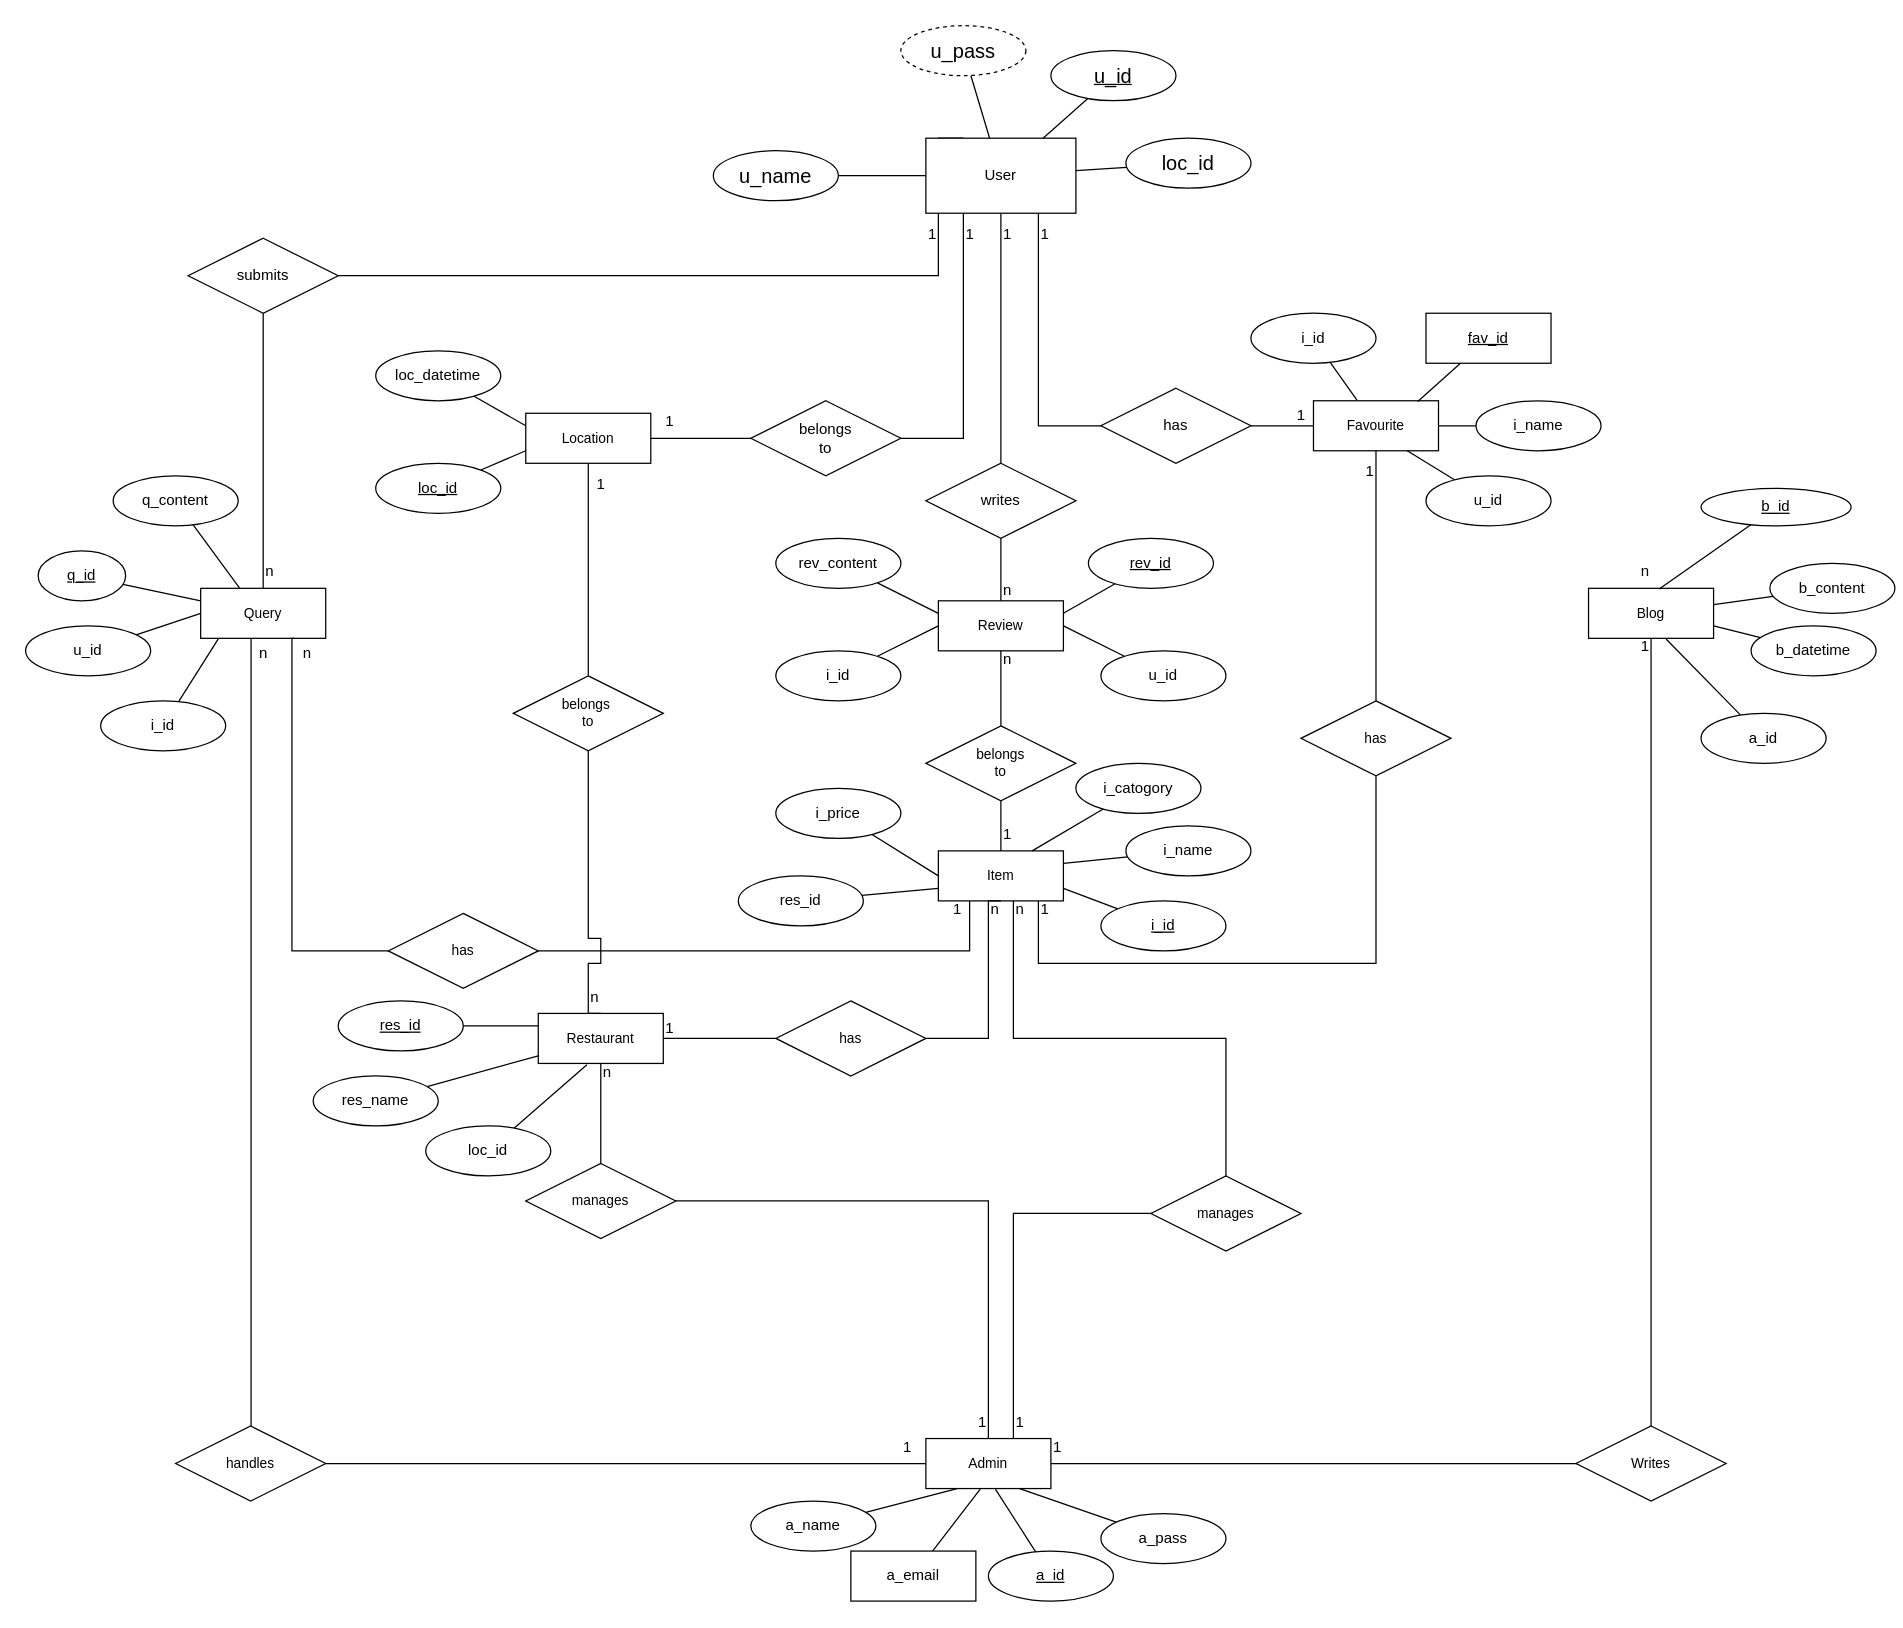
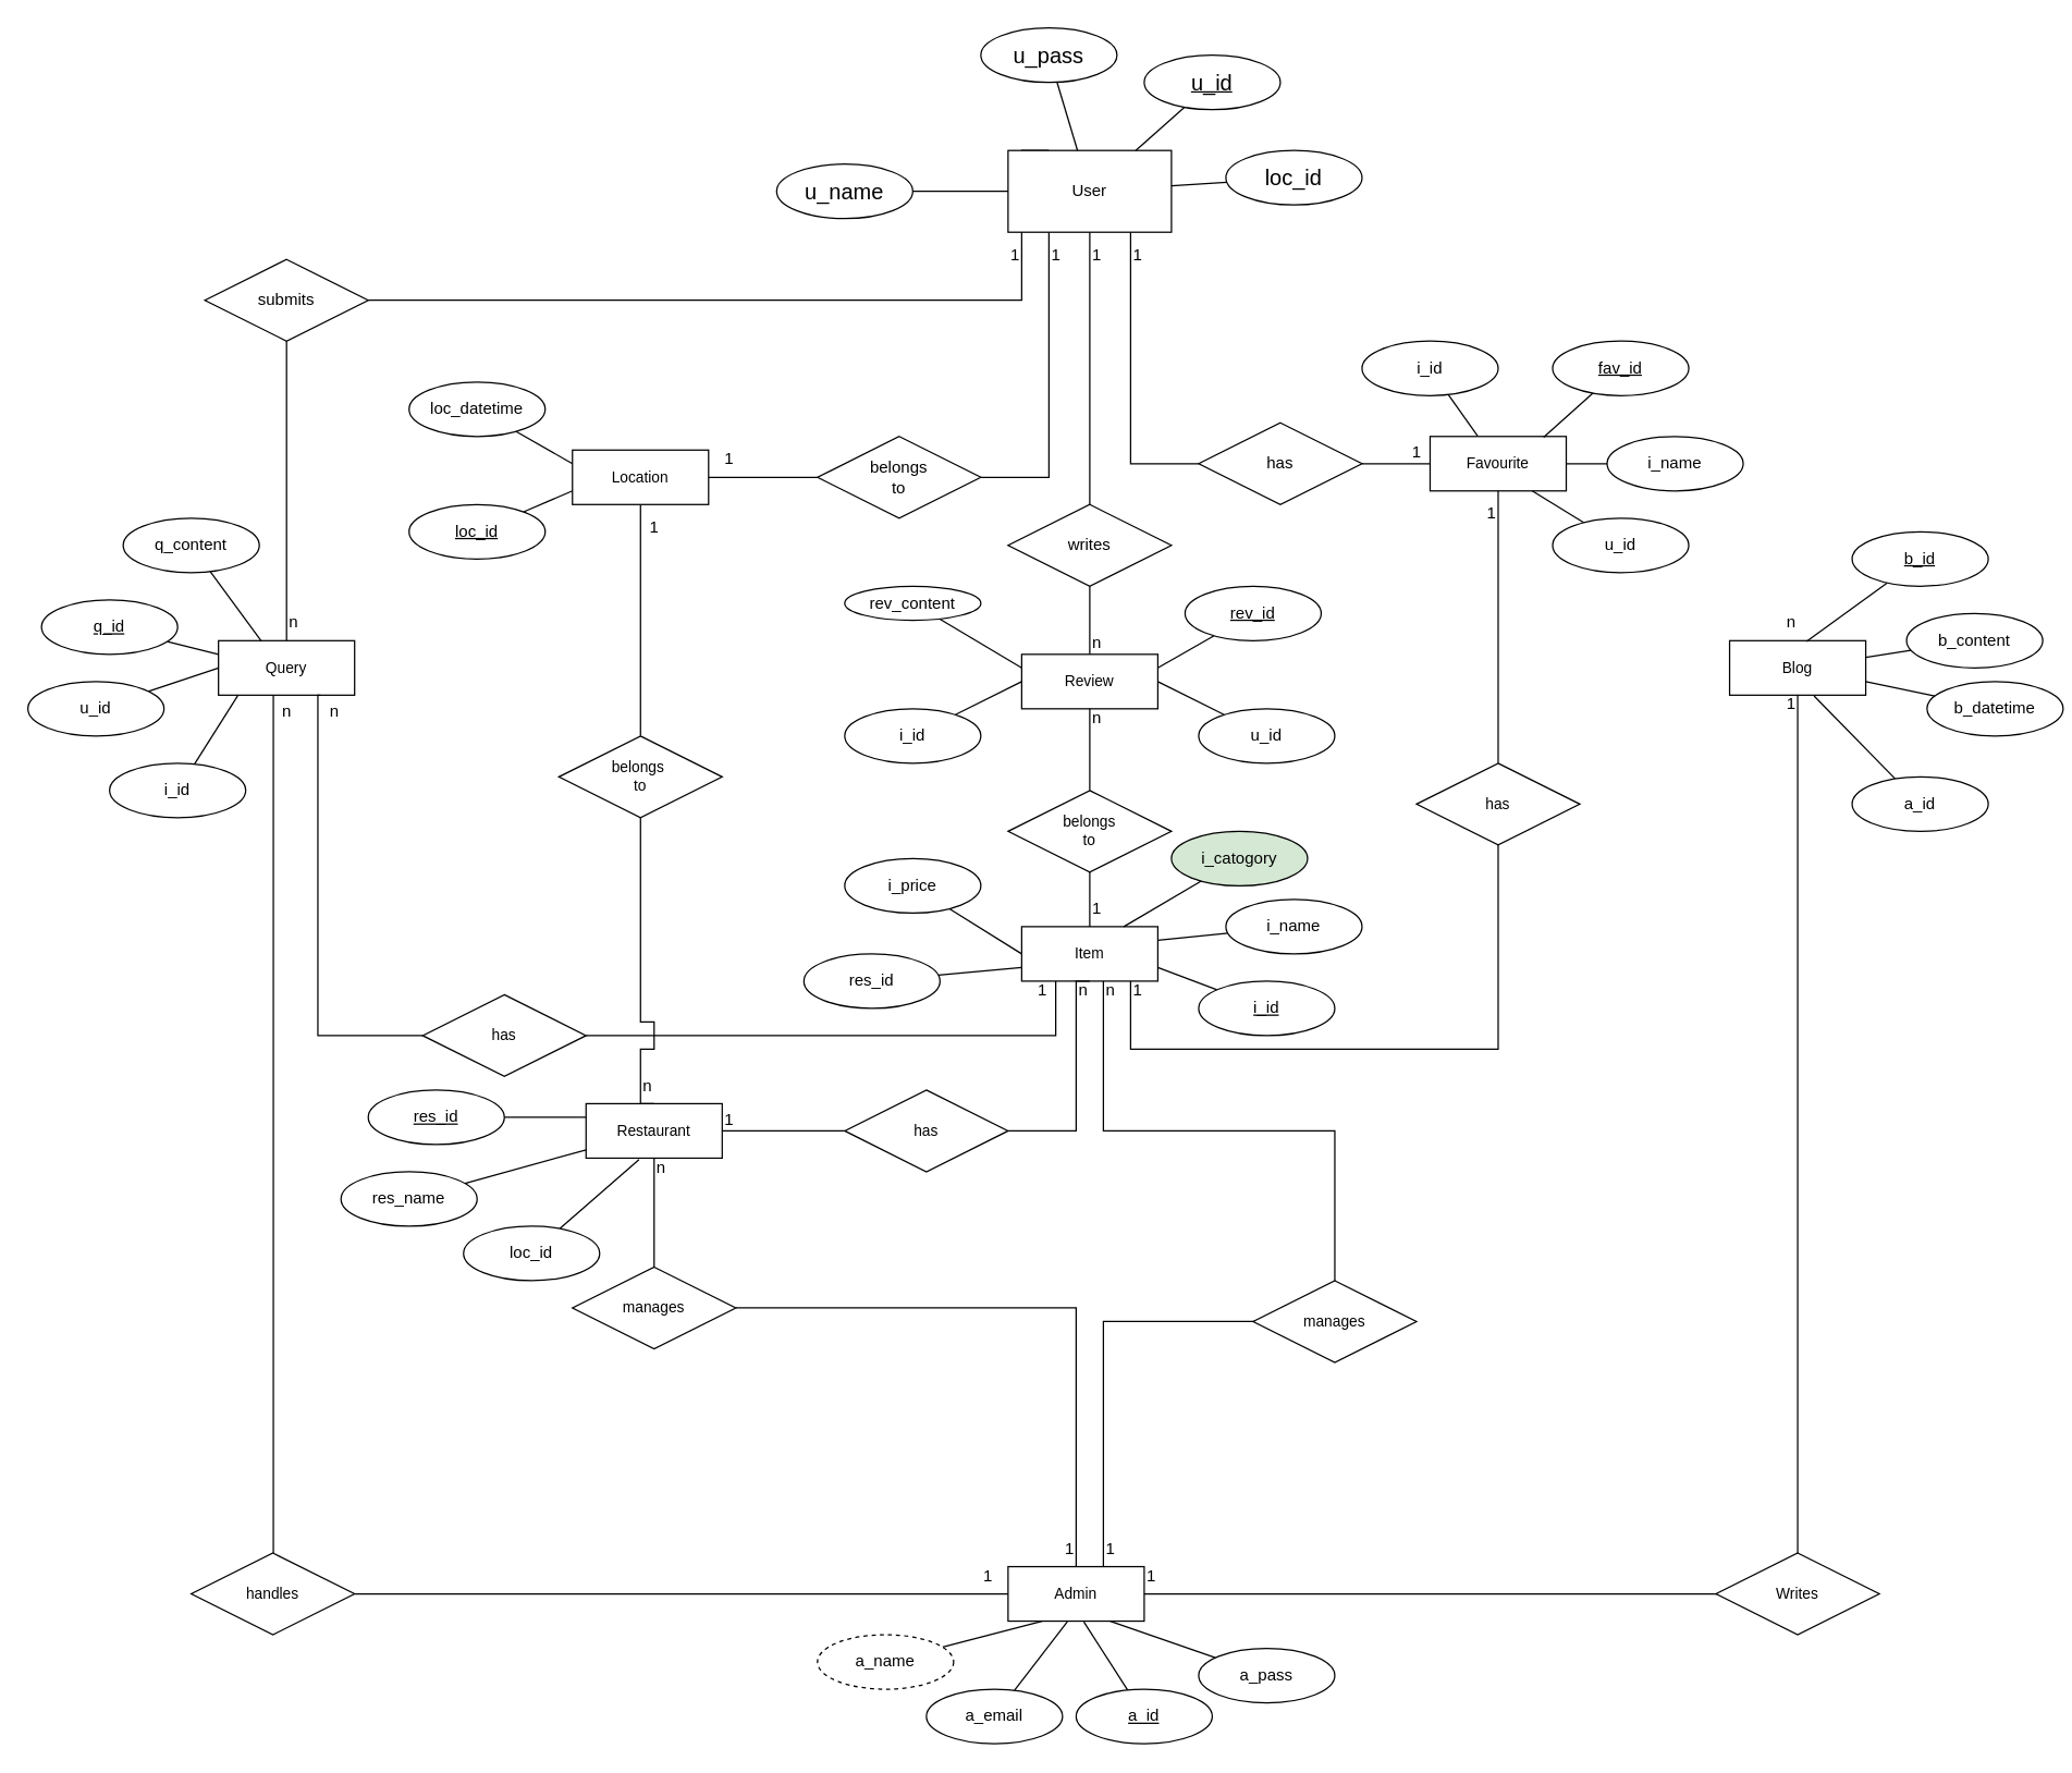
- <mxCell id="57" value="u_pass" style="ellipse;whiteSpace=wrap;html=1;align=center;fontSize=16;fontStyle=0;dashed=1;" parent="1" vertex="1"><mxGeometry x="720" y="20" width="100" height="40" as="geometry" /></mxCell>
+ <mxCell id="57" value="u_pass" style="ellipse;whiteSpace=wrap;html=1;align=center;fontSize=16;fontStyle=0" parent="1" vertex="1"><mxGeometry x="720" y="20" width="100" height="40" as="geometry" /></mxCell>
- <mxCell id="104" value="fav_id" style="whiteSpace=wrap;html=1;align=center;fontStyle=4;fontFamily=Helvetica;fontSize=12;fontColor=default;rounded=0;" parent="1" vertex="1"><mxGeometry x="1140" y="250" width="100" height="40" as="geometry" /></mxCell>
+ <mxCell id="104" value="fav_id" style="ellipse;whiteSpace=wrap;html=1;align=center;fontStyle=4;fontFamily=Helvetica;fontSize=12;fontColor=default;" parent="1" vertex="1"><mxGeometry x="1140" y="250" width="100" height="40" as="geometry" /></mxCell>
- <mxCell id="65" value="b_id" style="ellipse;whiteSpace=wrap;html=1;align=center;fontStyle=4;fontFamily=Helvetica;fontSize=12;fontColor=default;" parent="1" vertex="1"><mxGeometry x="1360" y="390" width="120" height="30" as="geometry" /></mxCell>
+ <mxCell id="65" value="b_id" style="ellipse;whiteSpace=wrap;html=1;align=center;fontStyle=4;fontFamily=Helvetica;fontSize=12;fontColor=default;" parent="1" vertex="1"><mxGeometry x="1360" y="390" width="100" height="40" as="geometry" /></mxCell>
- <mxCell id="100" value="rev_content" style="ellipse;whiteSpace=wrap;html=1;align=center;fontFamily=Helvetica;fontSize=12;fontColor=default;fontStyle=0" parent="1" vertex="1"><mxGeometry x="620" y="430" width="100" height="40" as="geometry" /></mxCell>
+ <mxCell id="100" value="rev_content" style="ellipse;whiteSpace=wrap;html=1;align=center;fontFamily=Helvetica;fontSize=12;fontColor=default;fontStyle=0" parent="1" vertex="1"><mxGeometry x="620" y="430" width="100" height="25" as="geometry" /></mxCell>
- <mxCell id="74" value="q_id" style="ellipse;whiteSpace=wrap;html=1;align=center;fontStyle=4;fontFamily=Helvetica;fontSize=12;fontColor=default;" parent="1" vertex="1"><mxGeometry x="30" y="440" width="70" height="40" as="geometry" /></mxCell>
+ <mxCell id="74" value="q_id" style="ellipse;whiteSpace=wrap;html=1;align=center;fontStyle=4;fontFamily=Helvetica;fontSize=12;fontColor=default;" parent="1" vertex="1"><mxGeometry x="30" y="440" width="100" height="40" as="geometry" /></mxCell>
- <mxCell id="59" value="b_content" style="ellipse;whiteSpace=wrap;html=1;align=center;fontFamily=Helvetica;fontSize=12;fontColor=default;fontStyle=0" parent="1" vertex="1"><mxGeometry x="1415" y="450" width="100" height="40" as="geometry" /></mxCell>
+ <mxCell id="59" value="b_content" style="ellipse;whiteSpace=wrap;html=1;align=center;fontFamily=Helvetica;fontSize=12;fontColor=default;fontStyle=0" parent="1" vertex="1"><mxGeometry x="1400" y="450" width="100" height="40" as="geometry" /></mxCell>
- <mxCell id="61" value="b_datetime" style="ellipse;whiteSpace=wrap;html=1;align=center;fontFamily=Helvetica;fontSize=12;fontColor=default;fontStyle=0" parent="1" vertex="1"><mxGeometry x="1400" y="500" width="100" height="40" as="geometry" /></mxCell>
+ <mxCell id="61" value="b_datetime" style="ellipse;whiteSpace=wrap;html=1;align=center;fontFamily=Helvetica;fontSize=12;fontColor=default;fontStyle=0" parent="1" vertex="1"><mxGeometry x="1415" y="500" width="100" height="40" as="geometry" /></mxCell>
- <mxCell id="88" value="i_catogory" style="ellipse;whiteSpace=wrap;html=1;align=center;fontFamily=Helvetica;fontSize=12;fontColor=default;fontStyle=0" parent="1" vertex="1"><mxGeometry x="860" y="610" width="100" height="40" as="geometry" /></mxCell>
+ <mxCell id="88" value="i_catogory" style="ellipse;whiteSpace=wrap;html=1;align=center;fontFamily=Helvetica;fontSize=12;fontColor=default;fontStyle=0;fillColor=#d5e8d4;" parent="1" vertex="1"><mxGeometry x="860" y="610" width="100" height="40" as="geometry" /></mxCell>
- <mxCell id="72" value="a_name" style="ellipse;whiteSpace=wrap;html=1;align=center;fontFamily=Helvetica;fontSize=12;fontColor=default;fontStyle=0" parent="1" vertex="1"><mxGeometry x="600" y="1200" width="100" height="40" as="geometry" /></mxCell>
+ <mxCell id="72" value="a_name" style="ellipse;whiteSpace=wrap;html=1;align=center;fontFamily=Helvetica;fontSize=12;fontColor=default;fontStyle=0;dashed=1;" parent="1" vertex="1"><mxGeometry x="600" y="1200" width="100" height="40" as="geometry" /></mxCell>
- <mxCell id="67" value="a_email" style="whiteSpace=wrap;html=1;align=center;fontFamily=Helvetica;fontSize=12;fontColor=default;fontStyle=0;rounded=0;" parent="1" vertex="1"><mxGeometry x="680" y="1240" width="100" height="40" as="geometry" /></mxCell>
+ <mxCell id="67" value="a_email" style="ellipse;whiteSpace=wrap;html=1;align=center;fontFamily=Helvetica;fontSize=12;fontColor=default;fontStyle=0" parent="1" vertex="1"><mxGeometry x="680" y="1240" width="100" height="40" as="geometry" /></mxCell>
